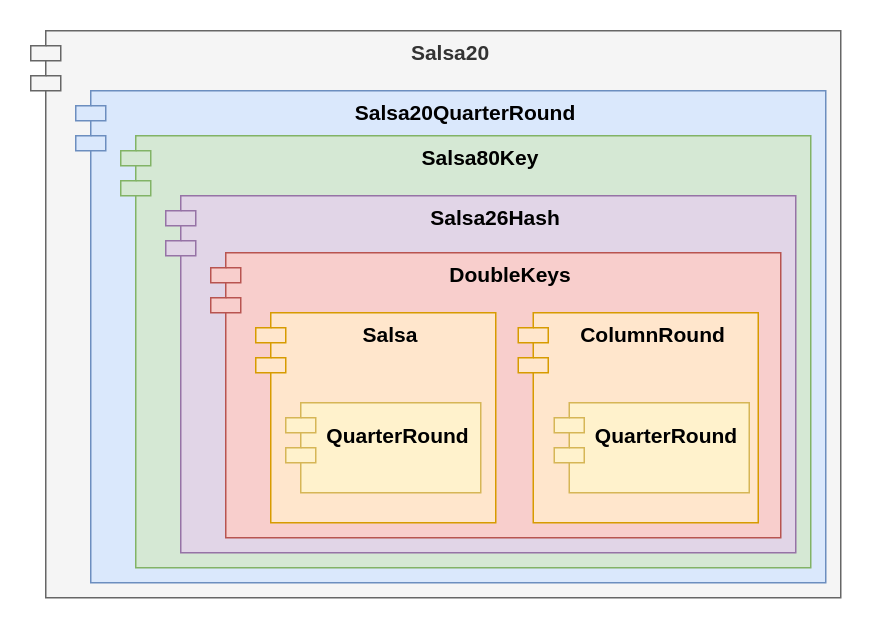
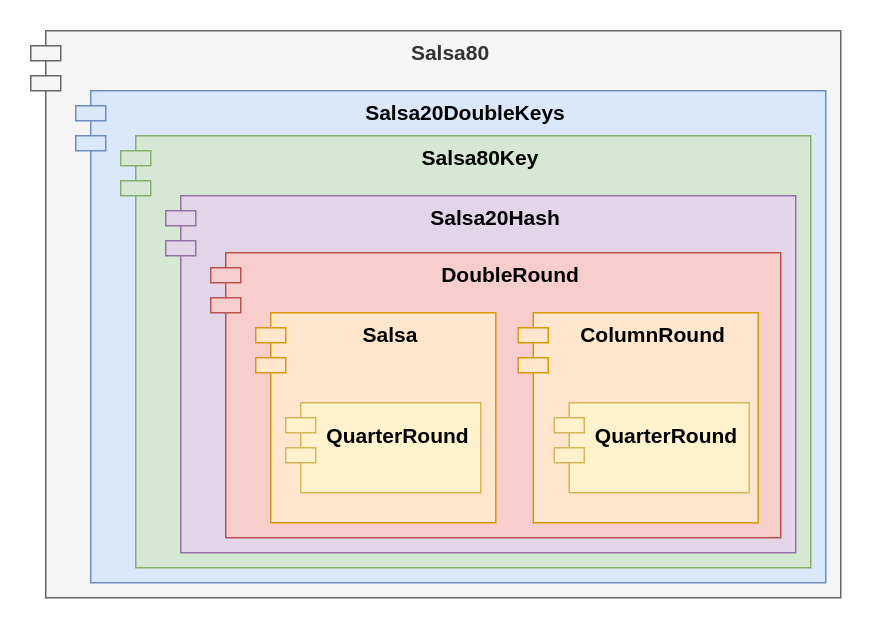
- <mxCell id="2" value="Salsa20" style="shape=module;align=center;spacingLeft=20;align=center;verticalAlign=top;textDirection=ltr;horizontal=1;fontSize=14;fontStyle=1;labelPosition=center;verticalLabelPosition=middle;fillColor=#f5f5f5;strokeColor=#666666;fontColor=#333333;" parent="1" vertex="1"><mxGeometry x="20" y="20" width="540" height="378" as="geometry" /></mxCell>
+ <mxCell id="2" value="Salsa80" style="shape=module;align=center;spacingLeft=20;align=center;verticalAlign=top;textDirection=ltr;horizontal=1;fontSize=14;fontStyle=1;labelPosition=center;verticalLabelPosition=middle;fillColor=#f5f5f5;strokeColor=#666666;fontColor=#333333;" parent="1" vertex="1"><mxGeometry x="20" y="20" width="540" height="378" as="geometry" /></mxCell>
- <mxCell id="3" value="Salsa20QuarterRound" style="shape=module;align=center;spacingLeft=20;align=center;verticalAlign=top;textDirection=ltr;horizontal=1;fontSize=14;fontStyle=1;labelPosition=center;verticalLabelPosition=middle;fillColor=#dae8fc;strokeColor=#6c8ebf;" parent="1" vertex="1"><mxGeometry x="50" y="60" width="500" height="328" as="geometry" /></mxCell>
+ <mxCell id="3" value="Salsa20DoubleKeys" style="shape=module;align=center;spacingLeft=20;align=center;verticalAlign=top;textDirection=ltr;horizontal=1;fontSize=14;fontStyle=1;labelPosition=center;verticalLabelPosition=middle;fillColor=#dae8fc;strokeColor=#6c8ebf;" parent="1" vertex="1"><mxGeometry x="50" y="60" width="500" height="328" as="geometry" /></mxCell>
- <mxCell id="5" value="Salsa26Hash" style="shape=module;align=center;spacingLeft=20;align=center;verticalAlign=top;textDirection=ltr;horizontal=1;fontSize=14;fontStyle=1;labelPosition=center;verticalLabelPosition=middle;fillColor=#e1d5e7;strokeColor=#9673a6;" parent="1" vertex="1"><mxGeometry x="110" y="130" width="420" height="238" as="geometry" /></mxCell>
+ <mxCell id="5" value="Salsa20Hash" style="shape=module;align=center;spacingLeft=20;align=center;verticalAlign=top;textDirection=ltr;horizontal=1;fontSize=14;fontStyle=1;labelPosition=center;verticalLabelPosition=middle;fillColor=#e1d5e7;strokeColor=#9673a6;" parent="1" vertex="1"><mxGeometry x="110" y="130" width="420" height="238" as="geometry" /></mxCell>
- <mxCell id="6" value="DoubleKeys" style="shape=module;align=center;spacingLeft=20;align=center;verticalAlign=top;textDirection=ltr;horizontal=1;fontSize=14;fontStyle=1;labelPosition=center;verticalLabelPosition=middle;fillColor=#f8cecc;strokeColor=#b85450;" parent="1" vertex="1"><mxGeometry x="140" y="168" width="380" height="190" as="geometry" /></mxCell>
+ <mxCell id="6" value="DoubleRound" style="shape=module;align=center;spacingLeft=20;align=center;verticalAlign=top;textDirection=ltr;horizontal=1;fontSize=14;fontStyle=1;labelPosition=center;verticalLabelPosition=middle;fillColor=#f8cecc;strokeColor=#b85450;" parent="1" vertex="1"><mxGeometry x="140" y="168" width="380" height="190" as="geometry" /></mxCell>
